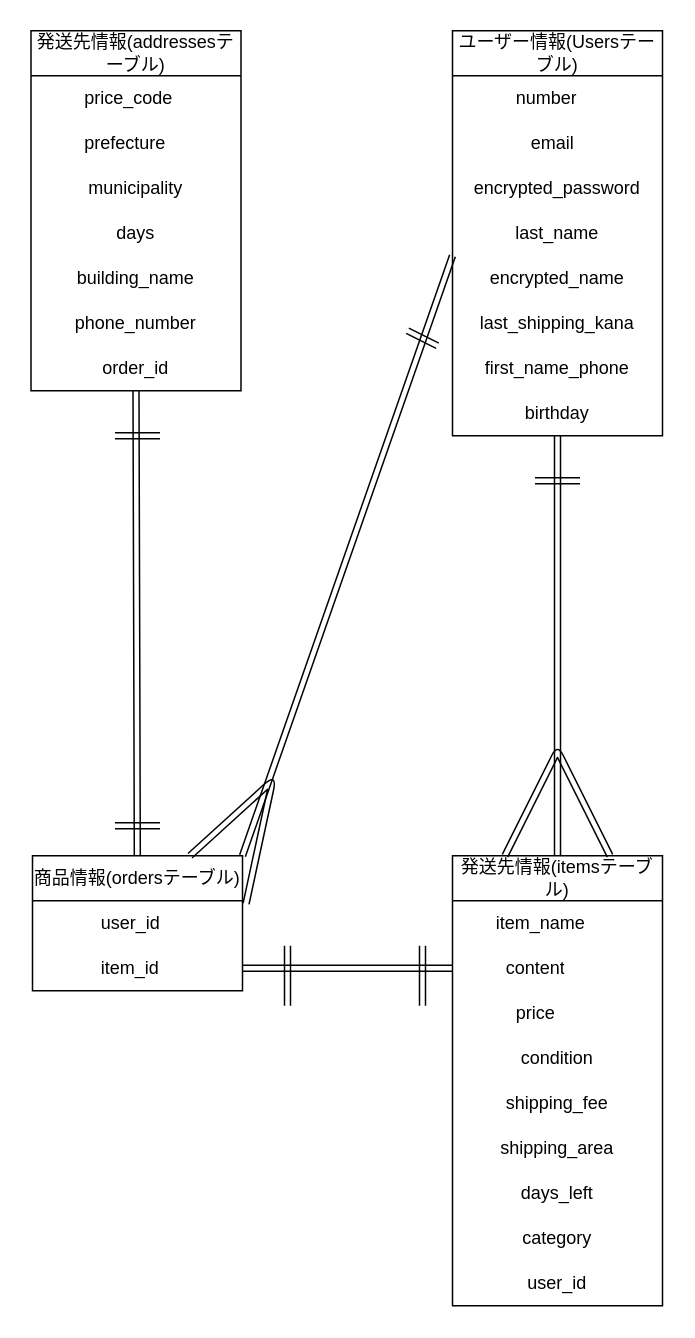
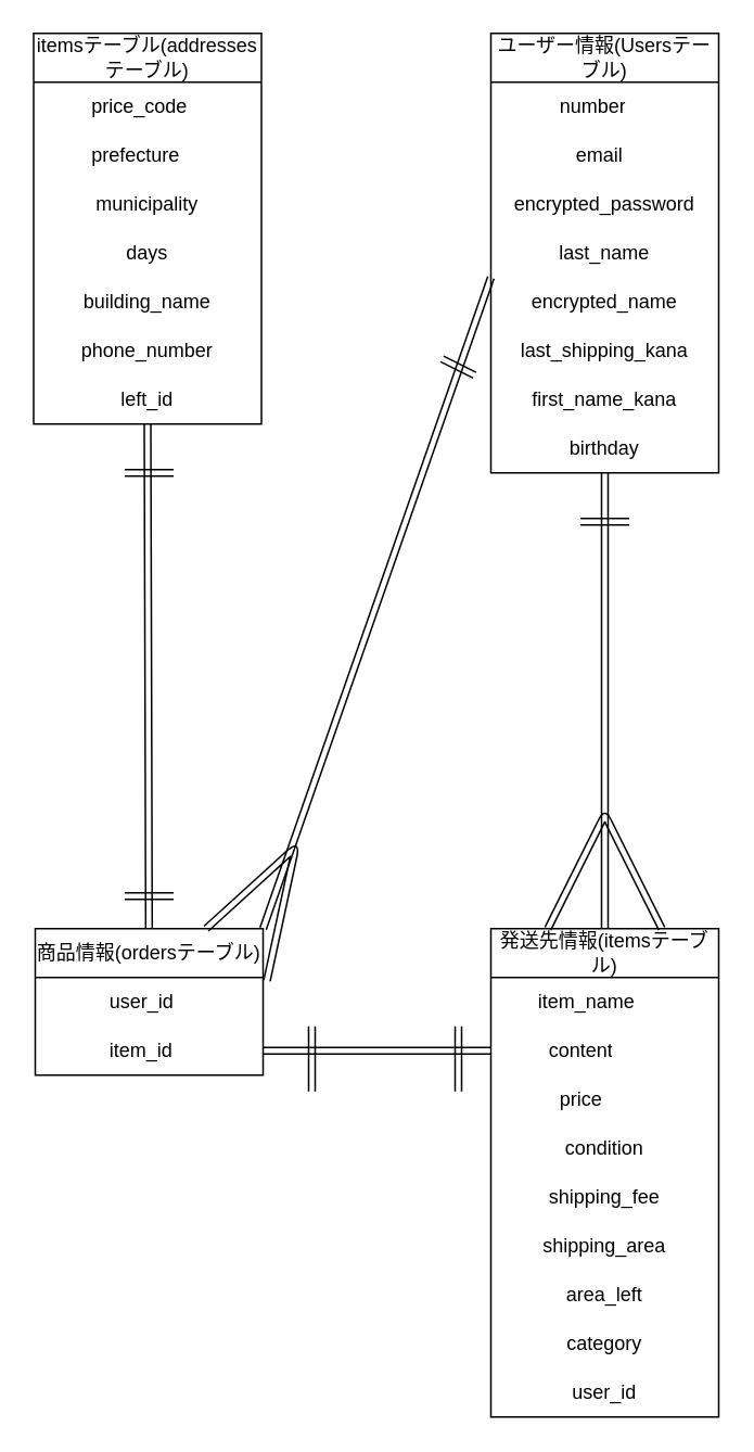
- <mxCell id="27" value="発送先情報(addressesテーブル)" style="swimlane;fontStyle=0;childLayout=stackLayout;horizontal=1;startSize=30;horizontalStack=0;resizeParent=1;resizeParentMax=0;resizeLast=0;collapsible=1;marginBottom=0;whiteSpace=wrap;html=1;" parent="1" vertex="1"><mxGeometry x="20" y="20" width="140" height="240" as="geometry" /></mxCell>
+ <mxCell id="27" value="itemsテーブル(addressesテーブル)" style="swimlane;fontStyle=0;childLayout=stackLayout;horizontal=1;startSize=30;horizontalStack=0;resizeParent=1;resizeParentMax=0;resizeLast=0;collapsible=1;marginBottom=0;whiteSpace=wrap;html=1;" parent="1" vertex="1"><mxGeometry x="20" y="20" width="140" height="240" as="geometry" /></mxCell>
- <mxCell id="34" value="order_id" style="text;strokeColor=none;align=center;fillColor=none;html=1;verticalAlign=middle;whiteSpace=wrap;rounded=0;" vertex="1" parent="27"><mxGeometry y="210" width="140" height="30" as="geometry" /></mxCell>
+ <mxCell id="34" value="left_id" style="text;strokeColor=none;align=center;fillColor=none;html=1;verticalAlign=middle;whiteSpace=wrap;rounded=0;" vertex="1" parent="27"><mxGeometry y="210" width="140" height="30" as="geometry" /></mxCell>
- <mxCell id="9" value="first_name_phone" style="text;strokeColor=none;align=center;fillColor=none;html=1;verticalAlign=middle;whiteSpace=wrap;rounded=0;" vertex="1" parent="2"><mxGeometry y="210" width="140" height="30" as="geometry" /></mxCell>
+ <mxCell id="9" value="first_name_kana" style="text;strokeColor=none;align=center;fillColor=none;html=1;verticalAlign=middle;whiteSpace=wrap;rounded=0;" vertex="1" parent="2"><mxGeometry y="210" width="140" height="30" as="geometry" /></mxCell>
- <mxCell id="24" value="days_left" style="text;strokeColor=none;align=center;fillColor=none;html=1;verticalAlign=middle;whiteSpace=wrap;rounded=0;" vertex="1" parent="17"><mxGeometry y="210" width="140" height="30" as="geometry" /></mxCell>
+ <mxCell id="24" value="area_left" style="text;strokeColor=none;align=center;fillColor=none;html=1;verticalAlign=middle;whiteSpace=wrap;rounded=0;" vertex="1" parent="17"><mxGeometry y="210" width="140" height="30" as="geometry" /></mxCell>
